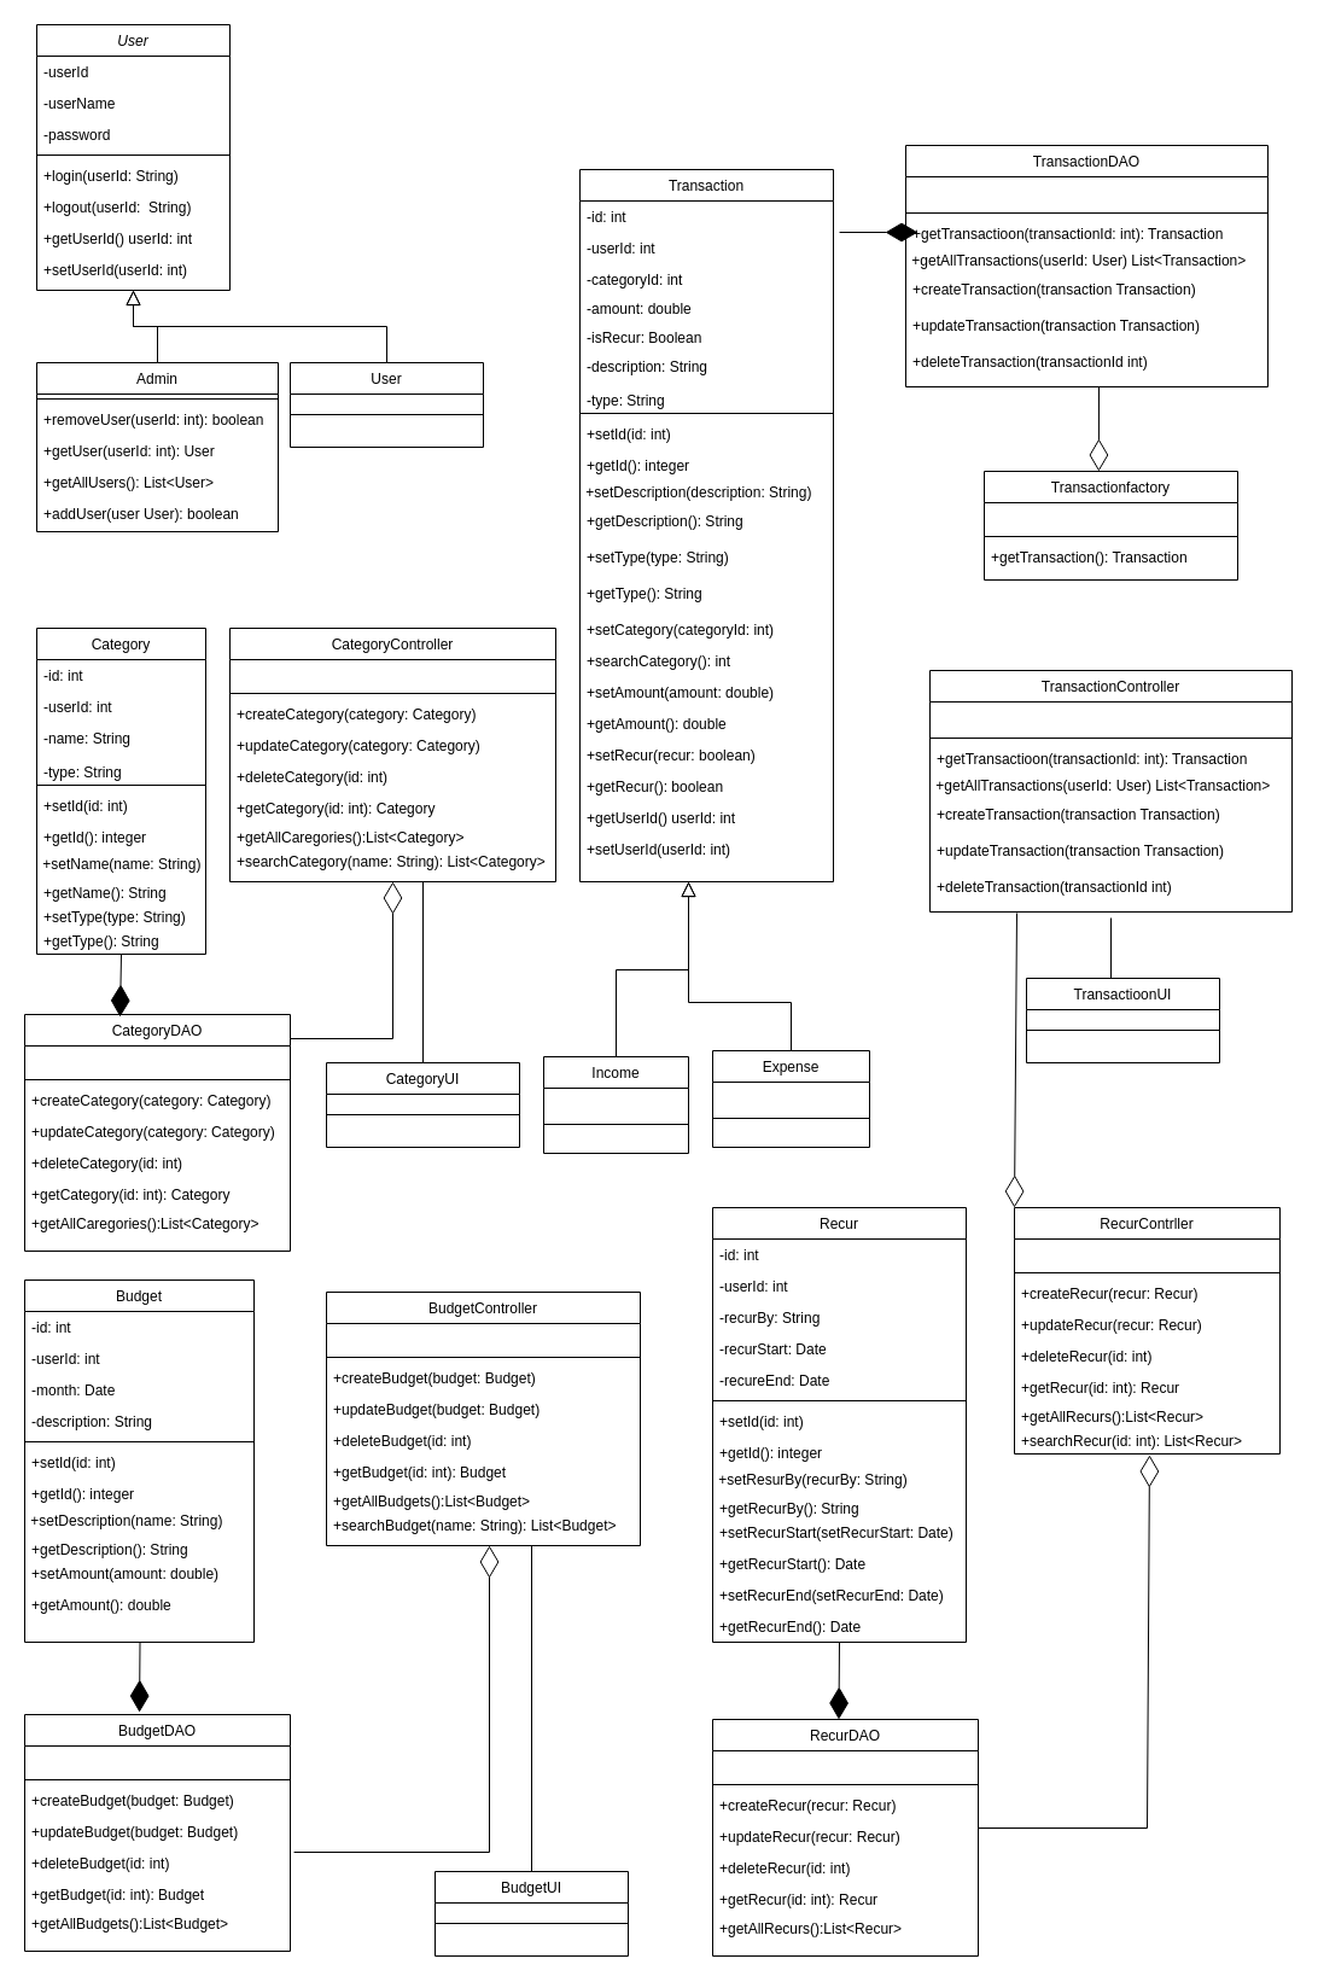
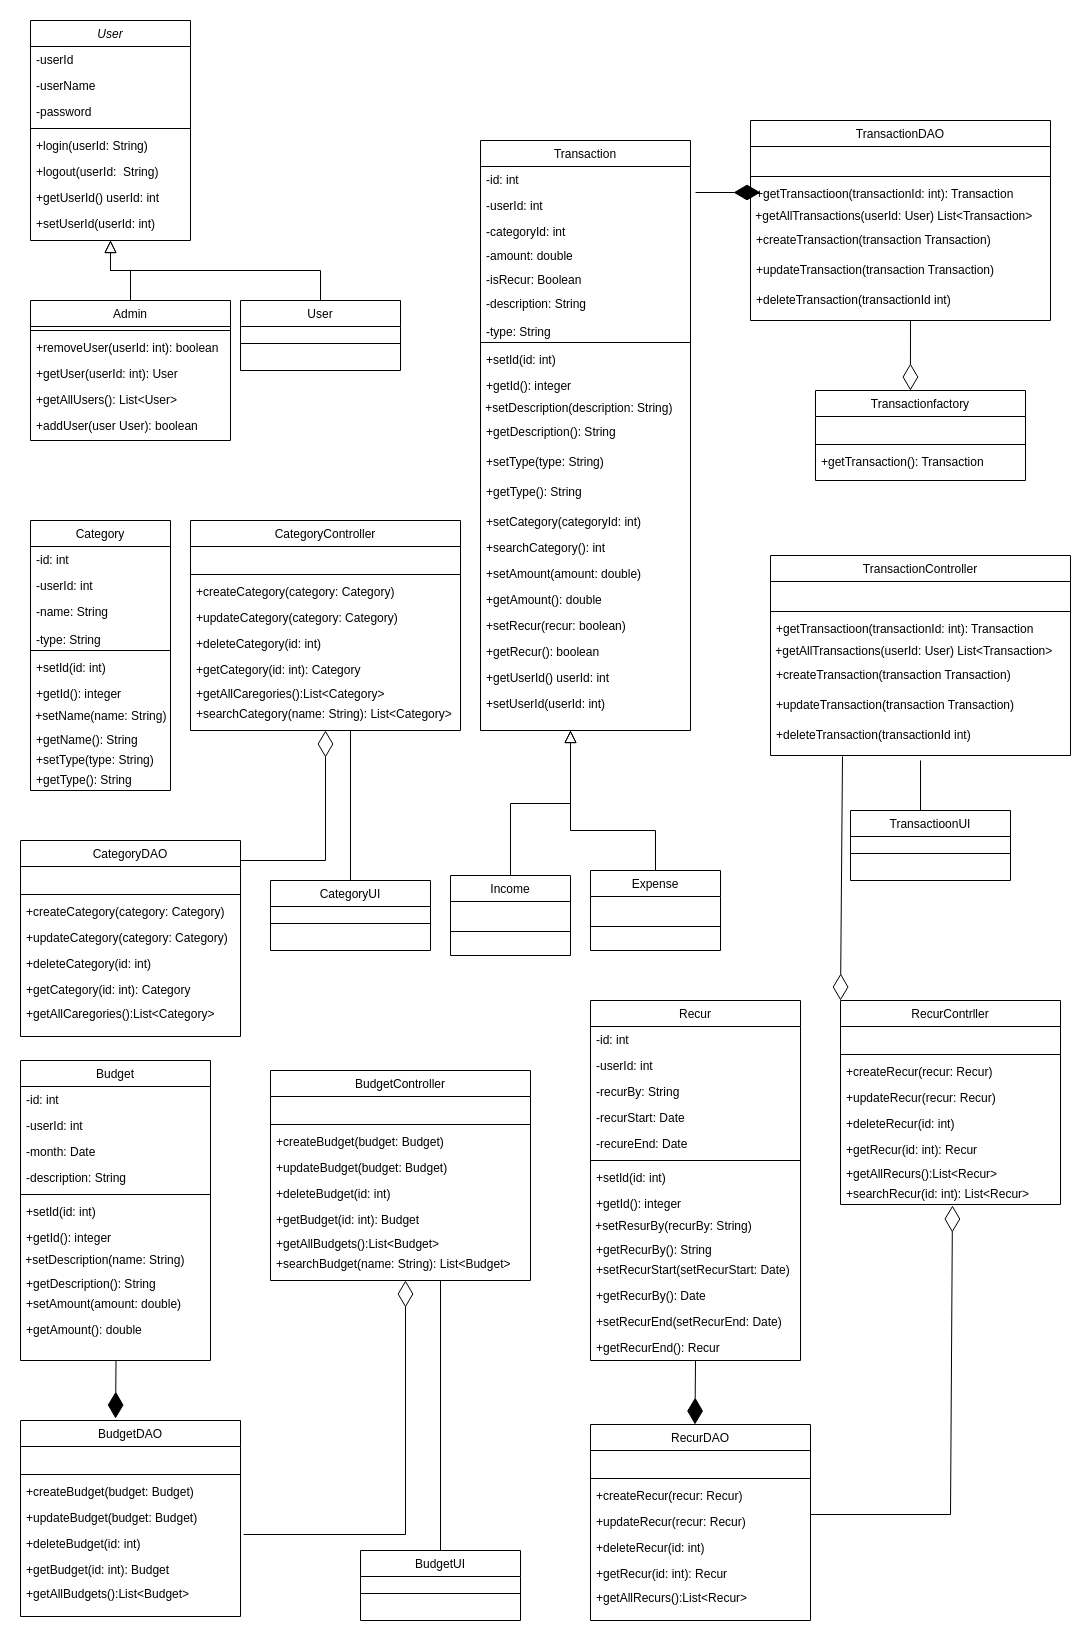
- <mxCell id="41" value="" style="endArrow=diamondThin;endFill=1;endSize=24;html=1;rounded=0;exitX=0.5;exitY=1;exitDx=0;exitDy=0;entryX=0.359;entryY=0.01;entryDx=0;entryDy=0;entryPerimeter=0;" edge="1" parent="1" source="21" target="32"><mxGeometry width="160" relative="1" as="geometry"><mxPoint x="180" y="840" as="sourcePoint" /><mxPoint x="340" y="840" as="targetPoint" /></mxGeometry></mxCell>
- <mxCell id="150" value="+getRecurStart(): Date" style="text;align=left;verticalAlign=top;spacingLeft=4;spacingRight=4;overflow=hidden;rotatable=0;points=[[0,0.5],[1,0.5]];portConstraint=eastwest;" vertex="1" parent="138"><mxGeometry y="282" width="210" height="26" as="geometry" /></mxCell>
+ <mxCell id="150" value="+getRecurBy(): Date" style="text;align=left;verticalAlign=top;spacingLeft=4;spacingRight=4;overflow=hidden;rotatable=0;points=[[0,0.5],[1,0.5]];portConstraint=eastwest;" vertex="1" parent="138"><mxGeometry y="282" width="210" height="26" as="geometry" /></mxCell>
- <mxCell id="152" value="+getRecurEnd(): Date" style="text;align=left;verticalAlign=top;spacingLeft=4;spacingRight=4;overflow=hidden;rotatable=0;points=[[0,0.5],[1,0.5]];portConstraint=eastwest;" vertex="1" parent="138"><mxGeometry y="334" width="210" height="26" as="geometry" /></mxCell>
+ <mxCell id="152" value="+getRecurEnd(): Recur" style="text;align=left;verticalAlign=top;spacingLeft=4;spacingRight=4;overflow=hidden;rotatable=0;points=[[0,0.5],[1,0.5]];portConstraint=eastwest;" vertex="1" parent="138"><mxGeometry y="334" width="210" height="26" as="geometry" /></mxCell>
